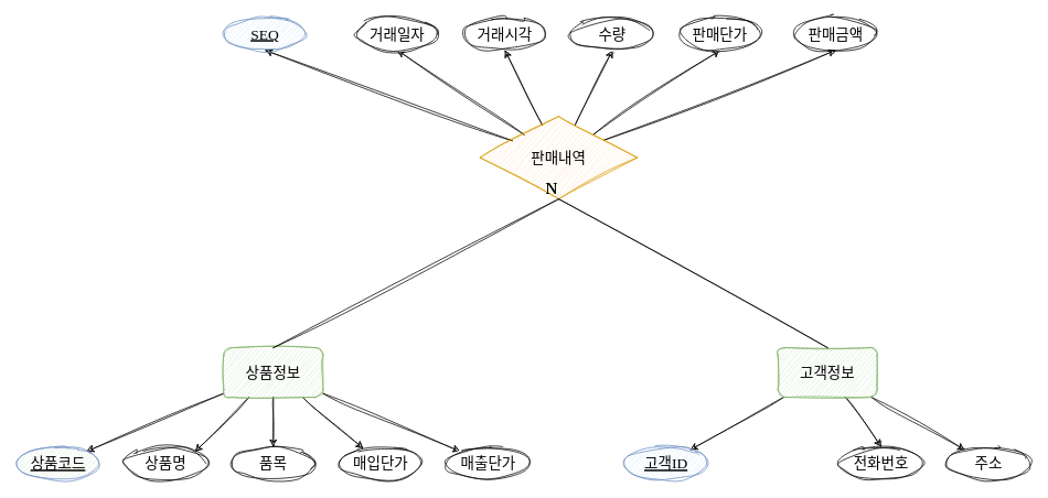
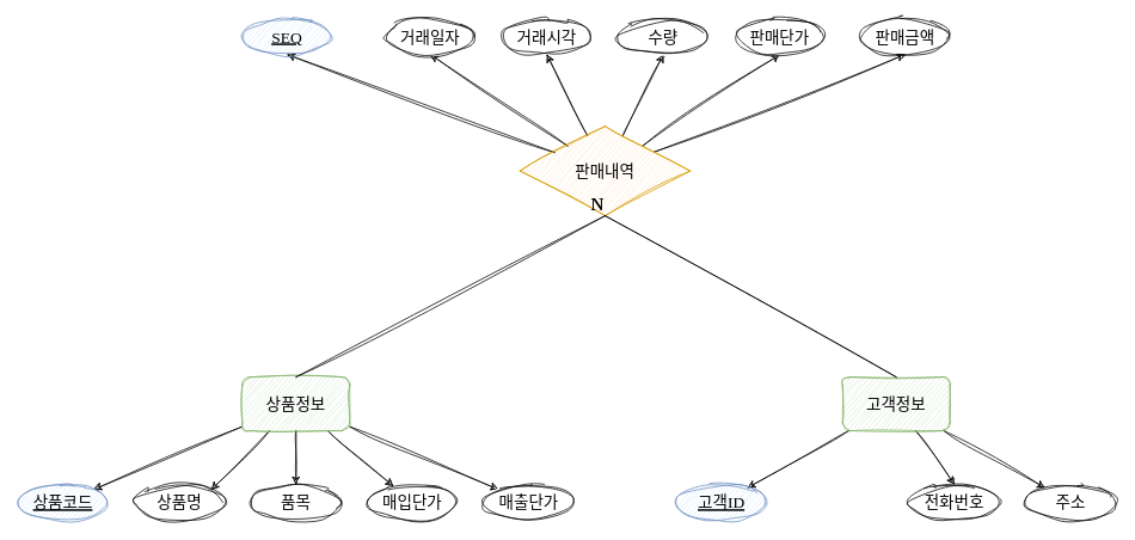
- <mxCell id="8" value="&lt;font style=&quot;font-size: 18px;&quot;&gt;상품코드&lt;/font&gt;" style="ellipse;whiteSpace=wrap;html=1;align=center;fontStyle=4;sketch=1;hachureGap=4;jiggle=2;curveFitting=1;fontFamily=Architects Daughter;fontSource=https%3A%2F%2Ffonts.googleapis.com%2Fcss%3Ffamily%3DArchitects%2BDaughter;fontSize=20;fillColor=#d5e8d4;strokeColor=#6c8ebf;" vertex="1" parent="1"><mxGeometry x="20" y="540" width="100" height="40" as="geometry" /></mxCell>
+ <mxCell id="8" value="&lt;font style=&quot;font-size: 18px;&quot;&gt;상품코드&lt;/font&gt;" style="ellipse;whiteSpace=wrap;html=1;align=center;fontStyle=4;sketch=1;hachureGap=4;jiggle=2;curveFitting=1;fontFamily=Architects Daughter;fontSource=https%3A%2F%2Ffonts.googleapis.com%2Fcss%3Ffamily%3DArchitects%2BDaughter;fontSize=20;fillColor=#dae8fc;strokeColor=#6c8ebf;" vertex="1" parent="1"><mxGeometry x="20" y="540" width="100" height="40" as="geometry" /></mxCell>
